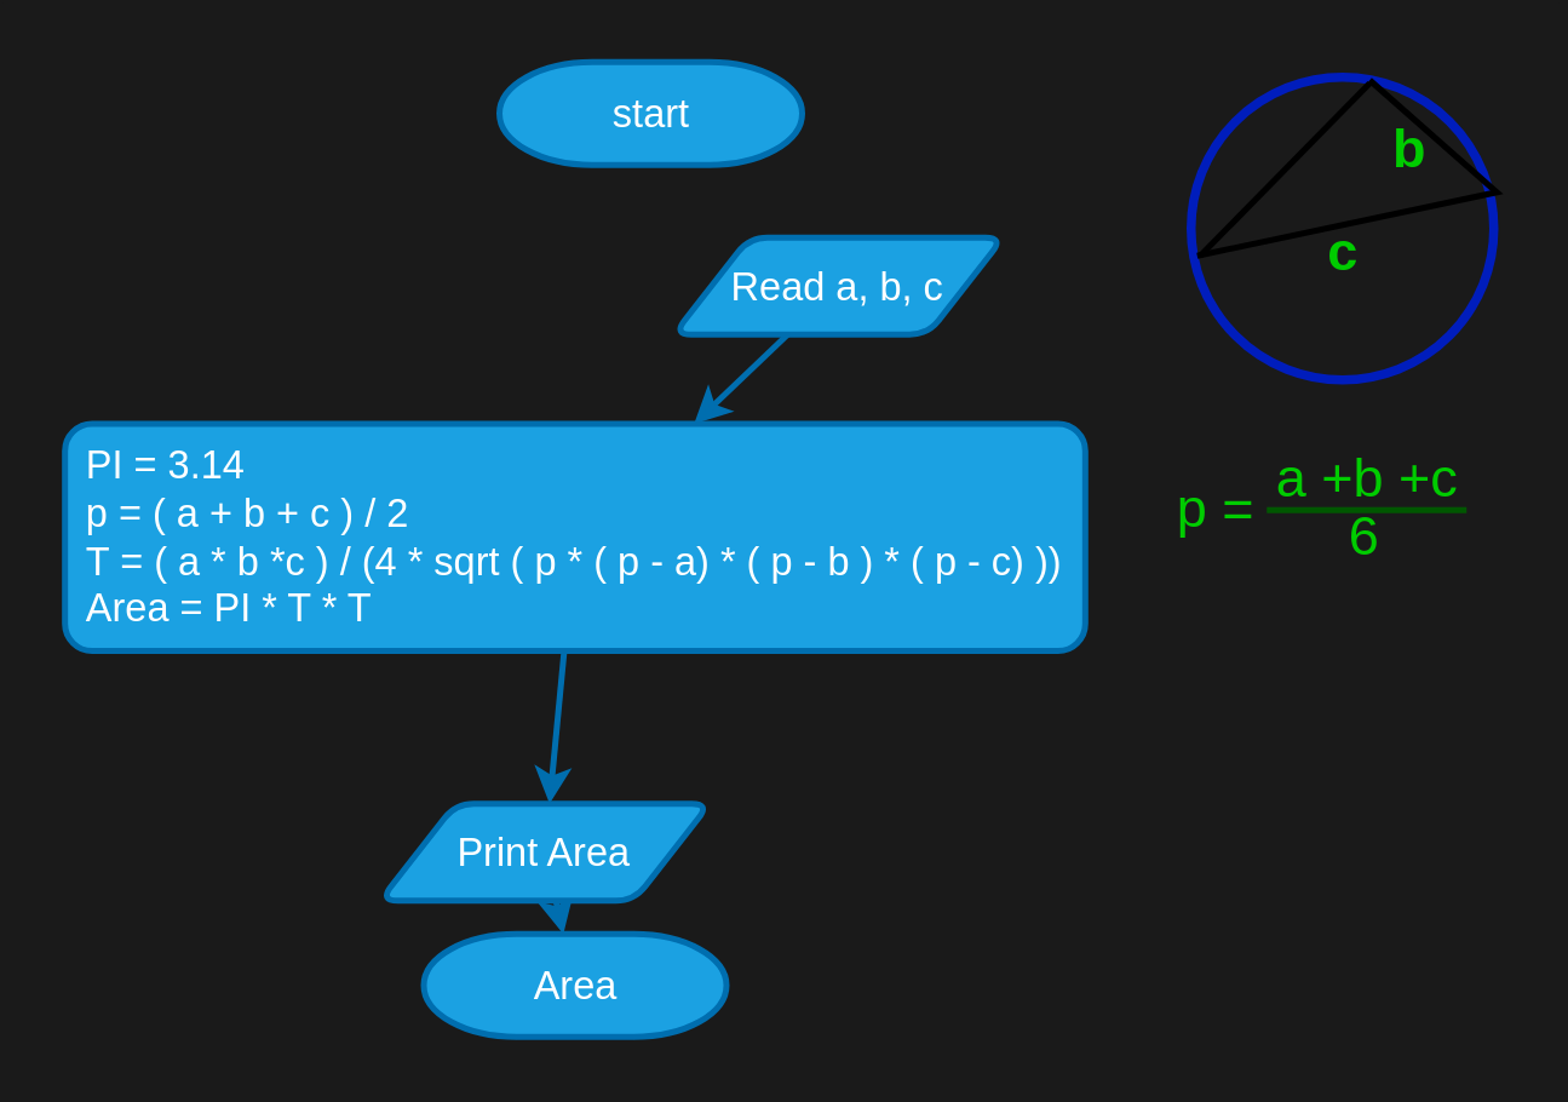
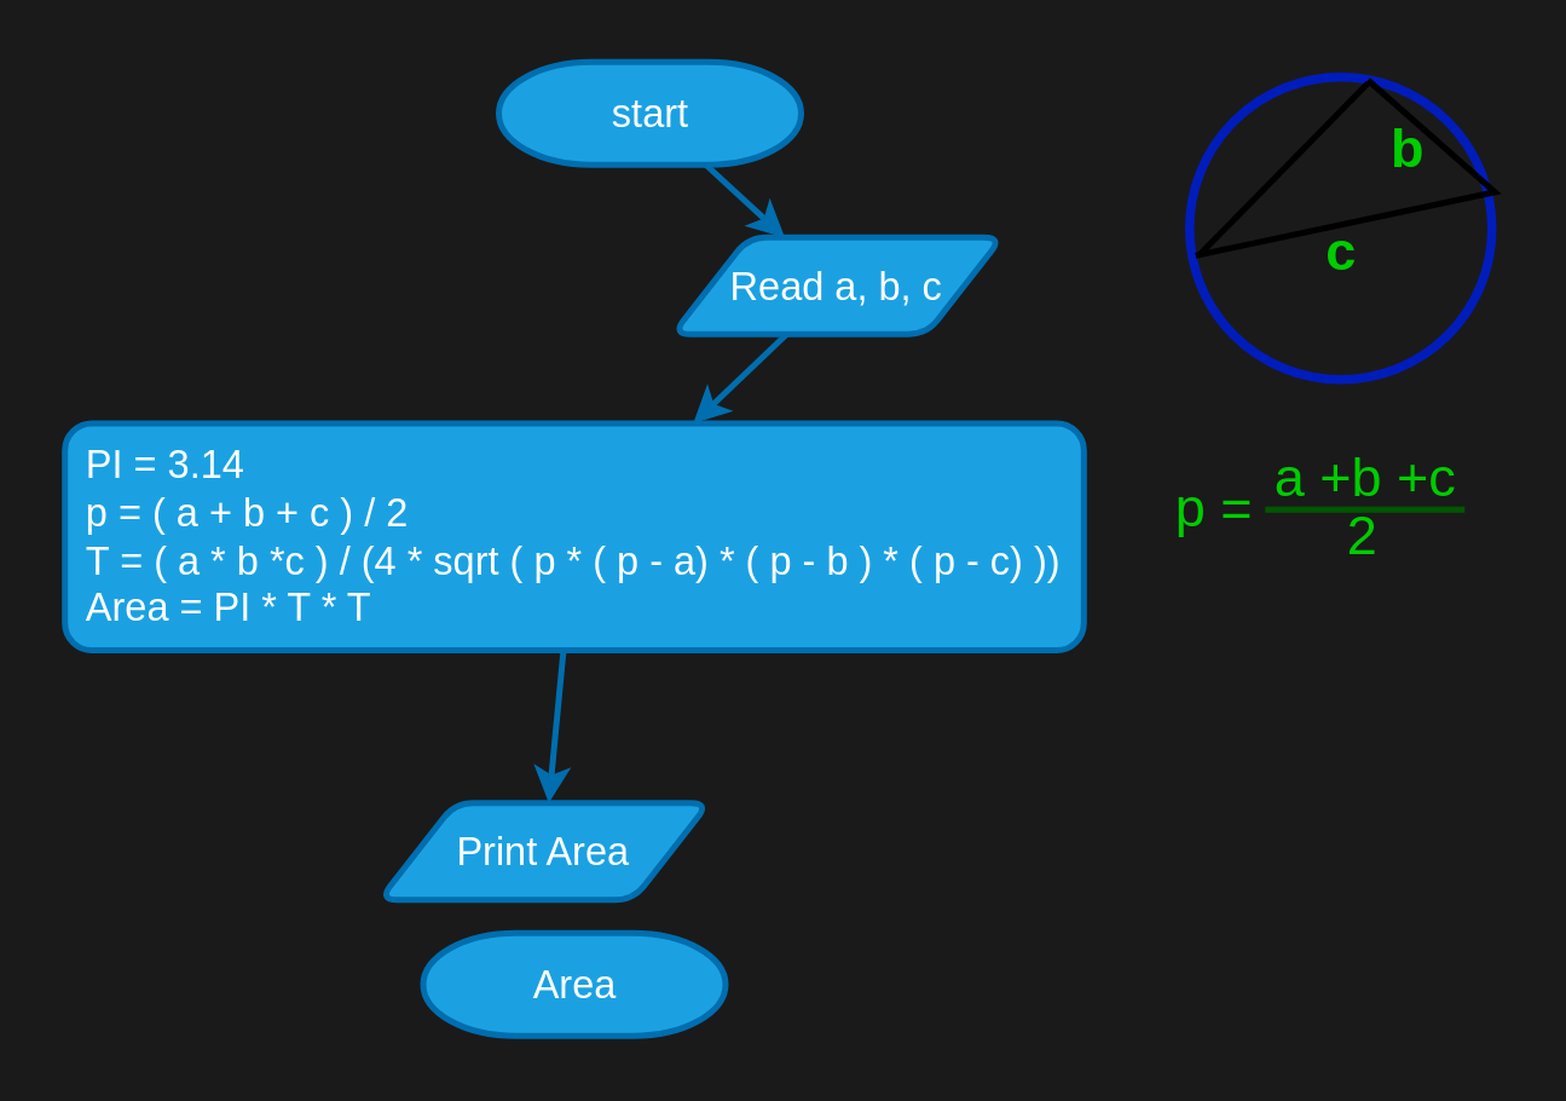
+ <mxCell id="2" value="" style="edgeStyle=none;html=1;fontSize=13;strokeWidth=2;fillColor=#1ba1e2;strokeColor=#006EAF;" edge="1" parent="1" source="3" target="5"><mxGeometry relative="1" as="geometry" /></mxCell>
- <mxCell id="14" value="&lt;font style=&quot;font-size: 18px;&quot;&gt;6&lt;/font&gt;" style="text;html=1;align=center;verticalAlign=middle;resizable=0;points=[];autosize=1;strokeColor=none;fillColor=none;fontSize=18;fontColor=#00CC00;" vertex="1" parent="1"><mxGeometry x="436" y="160" width="28" height="34" as="geometry" /></mxCell>
+ <mxCell id="14" value="&lt;font style=&quot;font-size: 18px;&quot;&gt;2&lt;/font&gt;" style="text;html=1;align=center;verticalAlign=middle;resizable=0;points=[];autosize=1;strokeColor=none;fillColor=none;fontSize=18;fontColor=#00CC00;" vertex="1" parent="1"><mxGeometry x="436" y="160" width="28" height="34" as="geometry" /></mxCell>
- <mxCell id="18" value="" style="edgeStyle=none;rounded=0;html=1;strokeWidth=2;fontSize=18;fontColor=#00CC00;fillColor=#1ba1e2;strokeColor=#006EAF;" edge="1" parent="1" source="19" target="20"><mxGeometry relative="1" as="geometry" /></mxCell>
